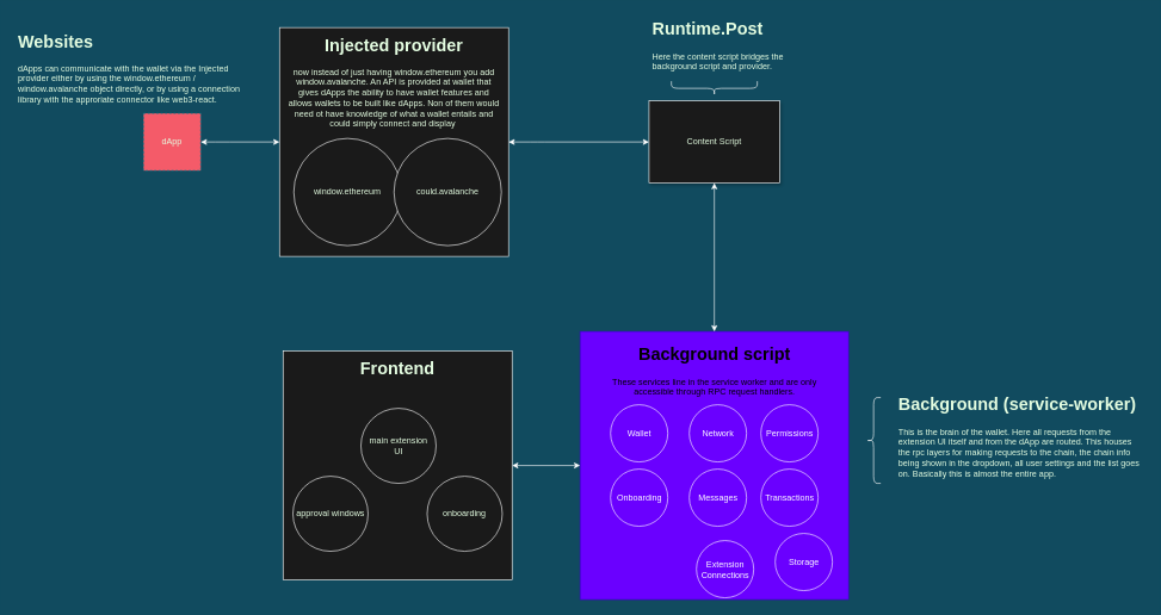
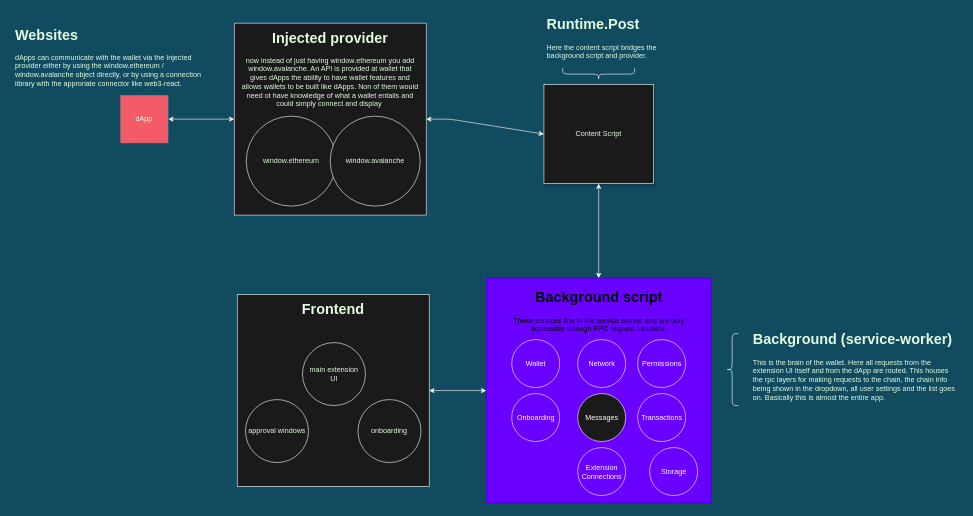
- <mxCell id="2" value="Content Script" style="whiteSpace=wrap;html=1;fillColor=#1A1A1A;strokeColor=#FFFFFF;fontColor=#E4FDE1;shadow=1;" parent="1" vertex="1"><mxGeometry x="906.25" y="140.5" width="182.5" height="115" as="geometry" /></mxCell>
+ <mxCell id="2" value="Content Script" style="whiteSpace=wrap;html=1;fillColor=#1A1A1A;strokeColor=#FFFFFF;fontColor=#E4FDE1;shadow=1;" parent="1" vertex="1"><mxGeometry x="906.25" y="140.5" width="182.5" height="165" as="geometry" /></mxCell>
- <mxCell id="14" value="could.avalanche" style="ellipse;whiteSpace=wrap;html=1;aspect=fixed;rounded=0;glass=0;align=center;fillColor=#1A1A1A;strokeColor=#FFFFFF;fontColor=#E4FDE1;" parent="1" vertex="1"><mxGeometry x="550" y="193" width="150" height="150" as="geometry" /></mxCell>
+ <mxCell id="14" value="window.avalanche" style="ellipse;whiteSpace=wrap;html=1;aspect=fixed;rounded=0;glass=0;align=center;fillColor=#1A1A1A;strokeColor=#FFFFFF;fontColor=#E4FDE1;" parent="1" vertex="1"><mxGeometry x="550" y="193" width="150" height="150" as="geometry" /></mxCell>
- <mxCell id="26" value="Messages" style="ellipse;whiteSpace=wrap;html=1;aspect=fixed;rounded=0;glass=0;align=center;fillColor=#6a00ff;strokeColor=#FFFFFF;fontColor=#ffffff;" vertex="1" parent="1"><mxGeometry x="962.5" y="655.5" width="80" height="80" as="geometry" /></mxCell>
+ <mxCell id="26" value="Messages" style="ellipse;whiteSpace=wrap;html=1;aspect=fixed;rounded=0;glass=0;align=center;fillColor=#1a1a1a;strokeColor=#FFFFFF;fontColor=#ffffff;" vertex="1" parent="1"><mxGeometry x="962.5" y="655.5" width="80" height="80" as="geometry" /></mxCell>
- <mxCell id="29" value="Extension&lt;br&gt;Connections" style="ellipse;whiteSpace=wrap;html=1;aspect=fixed;rounded=0;glass=0;align=center;fillColor=#6a00ff;strokeColor=#FFFFFF;fontColor=#ffffff;" vertex="1" parent="1"><mxGeometry x="972.5" y="755.5" width="80" height="80" as="geometry" /></mxCell>
+ <mxCell id="29" value="Extension&lt;br&gt;Connections" style="ellipse;whiteSpace=wrap;html=1;aspect=fixed;rounded=0;glass=0;align=center;fillColor=#6a00ff;strokeColor=#FFFFFF;fontColor=#ffffff;" vertex="1" parent="1"><mxGeometry x="962.5" y="745.5" width="80" height="80" as="geometry" /></mxCell>
